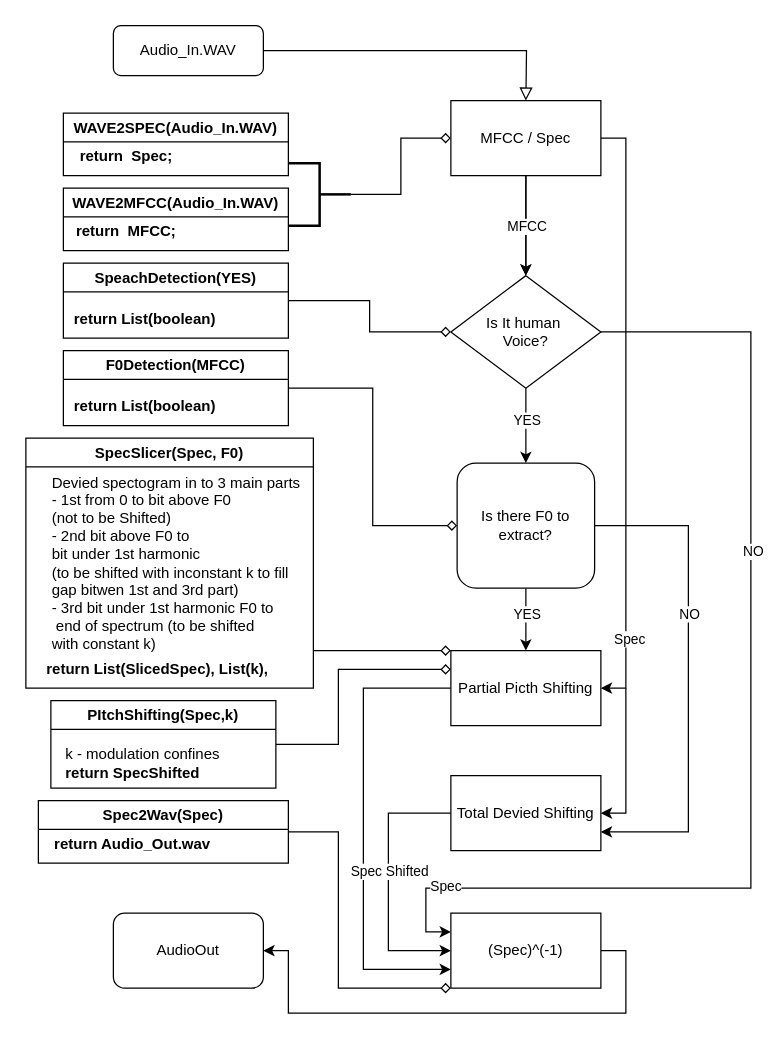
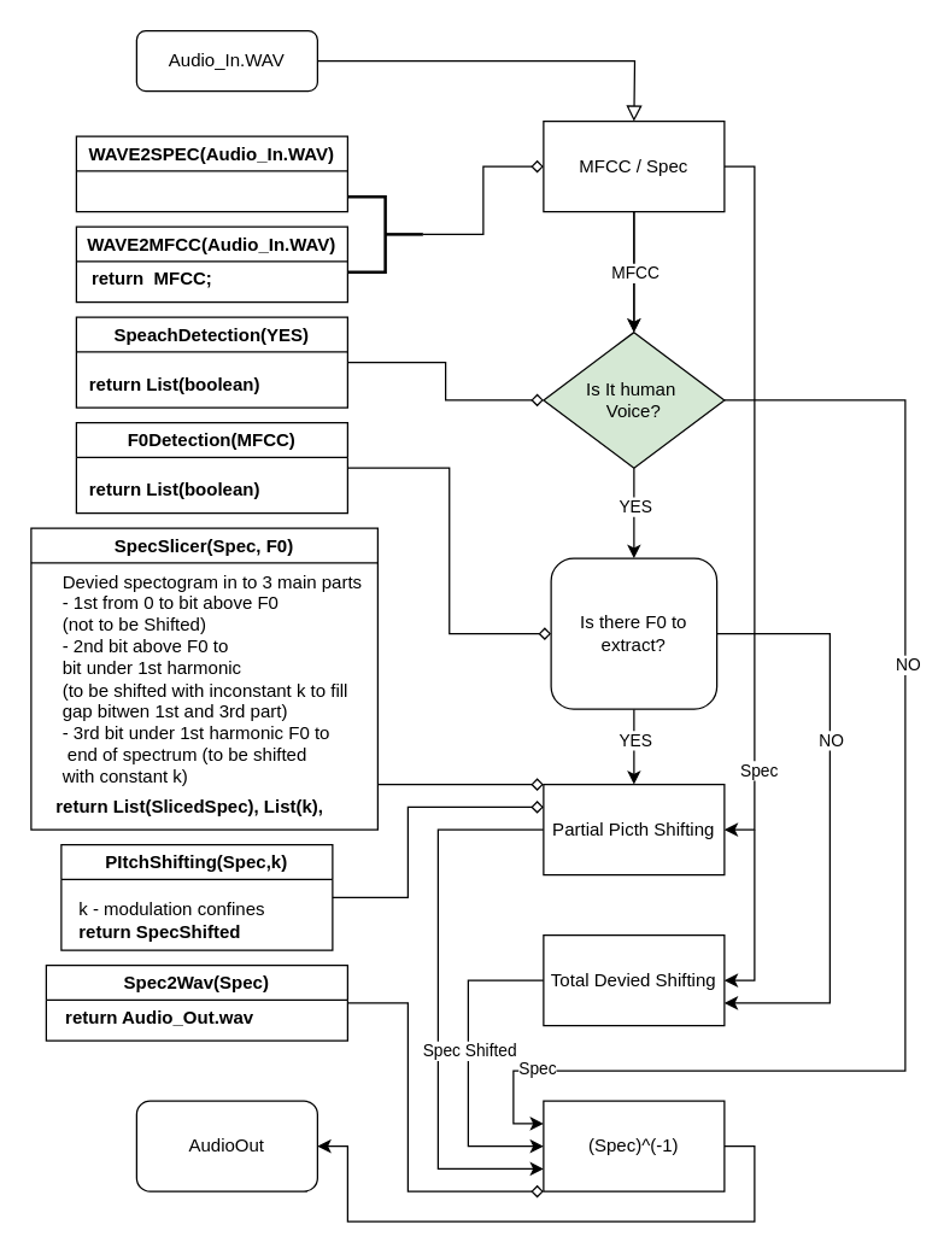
- <mxCell id="9" value="&lt;b&gt;return&amp;nbsp; Spec;&lt;/b&gt;" style="text;html=1;align=center;verticalAlign=middle;resizable=0;points=[];autosize=1;strokeColor=none;fillColor=none;" vertex="1" parent="8"><mxGeometry y="20" width="100" height="30" as="geometry" /></mxCell>
- <mxCell id="19" value="Is It human&amp;nbsp;&lt;br&gt;Voice?" style="rhombus;whiteSpace=wrap;html=1;" vertex="1" parent="1"><mxGeometry x="360" y="220" width="120" height="90" as="geometry" /></mxCell>
+ <mxCell id="19" value="Is It human&amp;nbsp;&lt;br&gt;Voice?" style="rhombus;whiteSpace=wrap;html=1;fillColor=#d5e8d4;" vertex="1" parent="1"><mxGeometry x="360" y="220" width="120" height="90" as="geometry" /></mxCell>
